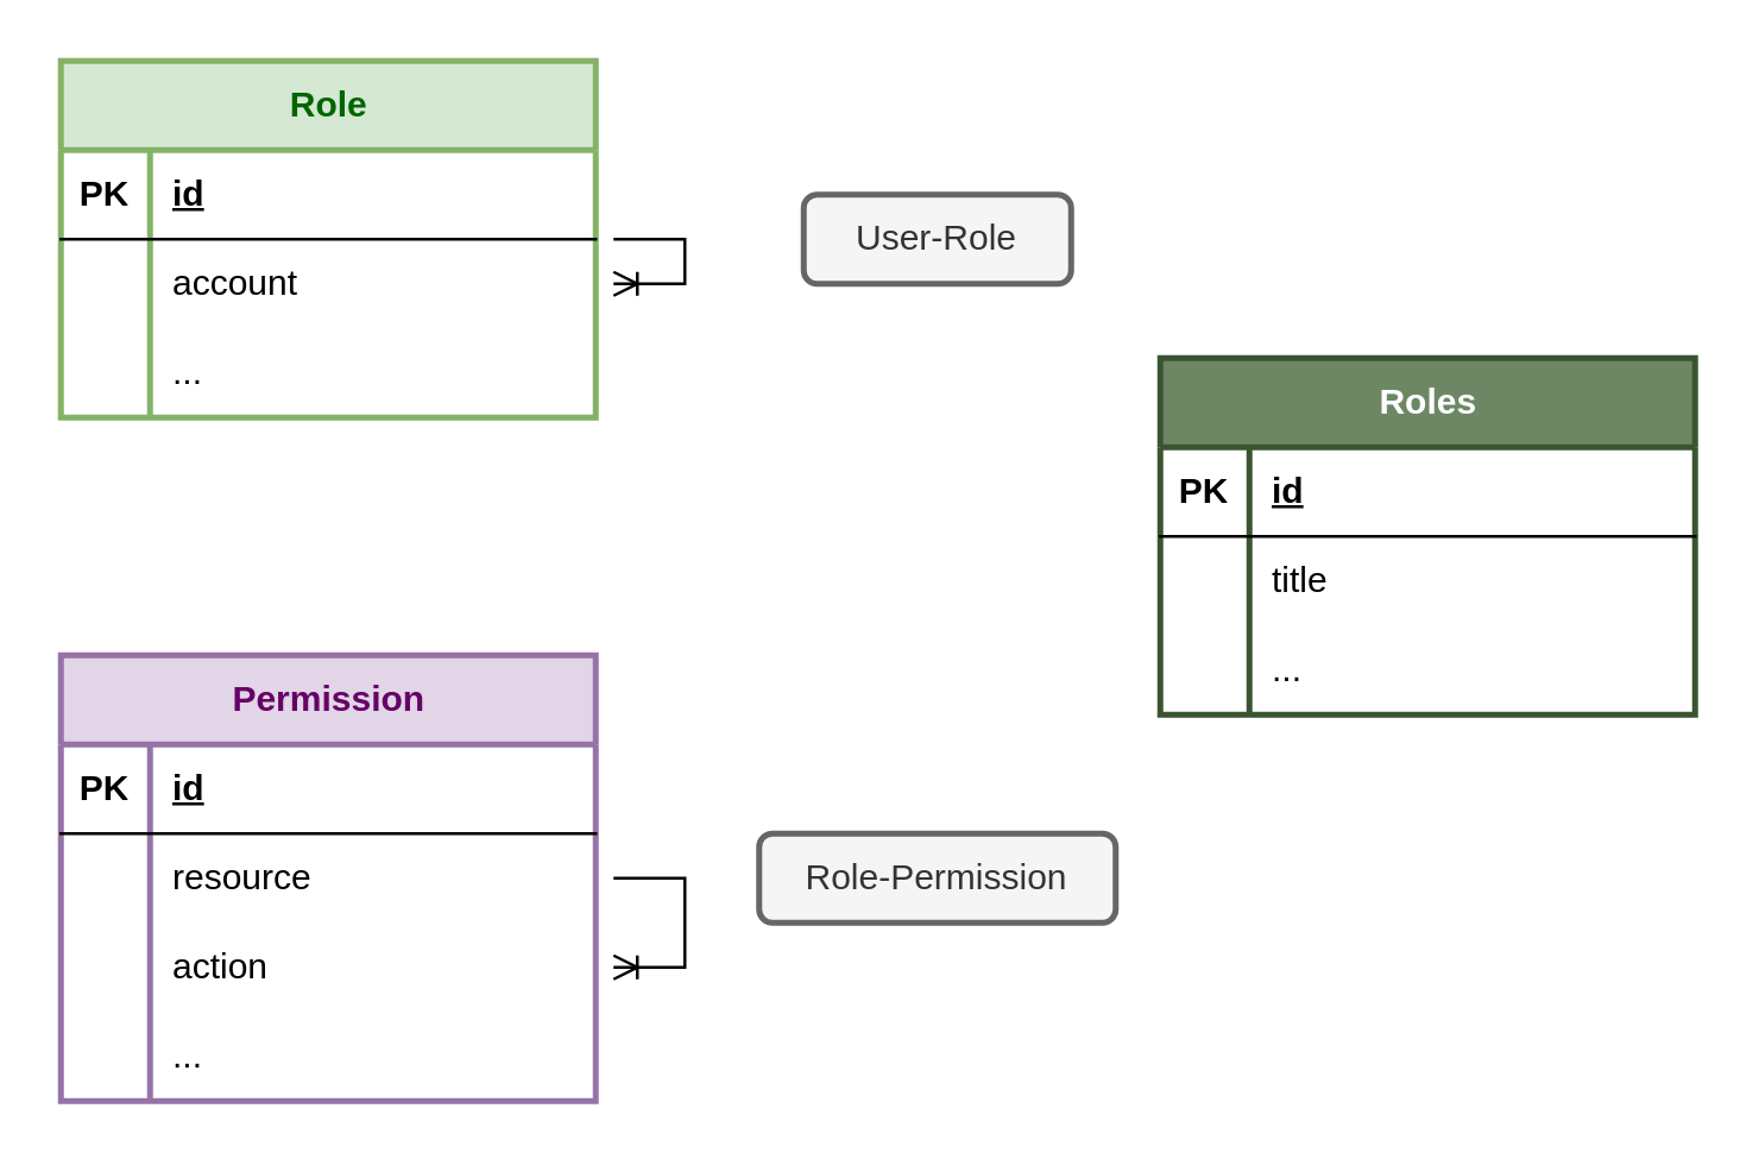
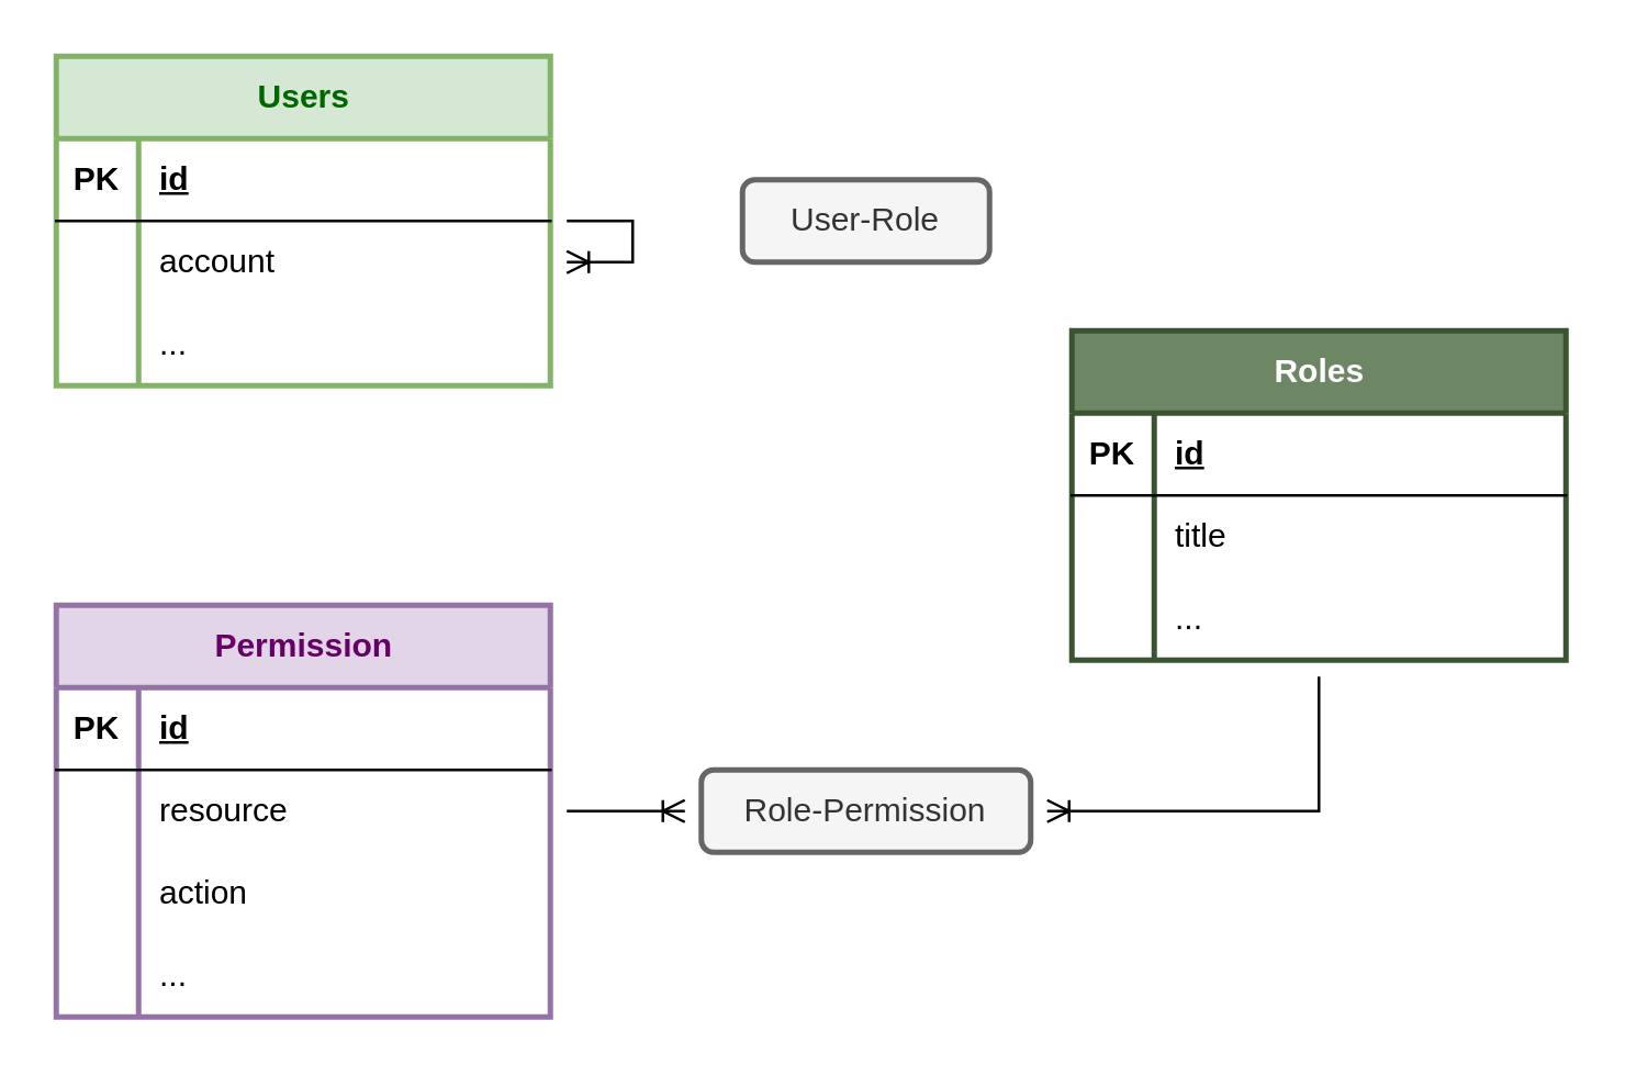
- <mxCell id="2" value="Role" style="shape=table;startSize=30;container=1;collapsible=1;childLayout=tableLayout;fixedRows=1;rowLines=0;fontStyle=1;align=center;resizeLast=1;html=1;rounded=0;fillColor=#d5e8d4;strokeColor=#82b366;fontColor=#006600;strokeWidth=2;" vertex="1" parent="1"><mxGeometry x="20" y="20" width="180" height="120" as="geometry" /></mxCell>
+ <mxCell id="2" value="Users" style="shape=table;startSize=30;container=1;collapsible=1;childLayout=tableLayout;fixedRows=1;rowLines=0;fontStyle=1;align=center;resizeLast=1;html=1;rounded=0;fillColor=#d5e8d4;strokeColor=#82b366;fontColor=#006600;strokeWidth=2;" vertex="1" parent="1"><mxGeometry x="20" y="20" width="180" height="120" as="geometry" /></mxCell>
+ <mxCell id="39" value="" style="fontSize=12;html=1;endArrow=ERoneToMany;rounded=0;strokeColor=default;align=center;verticalAlign=middle;fontFamily=Helvetica;fontColor=default;labelBackgroundColor=default;sourcePerimeterSpacing=6;targetPerimeterSpacing=6;edgeStyle=elbowEdgeStyle;" edge="1" parent="1" source="12" target="36"><mxGeometry width="100" height="100" relative="1" as="geometry"><mxPoint x="550" y="200" as="sourcePoint" /><mxPoint x="460" y="130" as="targetPoint" /><Array as="points"><mxPoint x="480" y="270" /></Array></mxGeometry></mxCell>
- <mxCell id="38" value="" style="fontSize=12;html=1;endArrow=ERoneToMany;rounded=0;strokeColor=default;align=center;verticalAlign=middle;fontFamily=Helvetica;fontColor=default;labelBackgroundColor=default;sourcePerimeterSpacing=6;targetPerimeterSpacing=6;edgeStyle=entityRelationEdgeStyle;" edge="1" parent="1" source="22" target="31"><mxGeometry width="100" height="100" relative="1" as="geometry"><mxPoint x="510" y="90" as="sourcePoint" /><mxPoint x="420" y="-30" as="targetPoint" /></mxGeometry></mxCell>
+ <mxCell id="38" value="" style="fontSize=12;html=1;endArrow=ERoneToMany;rounded=0;strokeColor=default;align=center;verticalAlign=middle;fontFamily=Helvetica;fontColor=default;labelBackgroundColor=default;sourcePerimeterSpacing=6;targetPerimeterSpacing=6;edgeStyle=entityRelationEdgeStyle;" edge="1" parent="1" source="22" target="36"><mxGeometry width="100" height="100" relative="1" as="geometry"><mxPoint x="510" y="90" as="sourcePoint" /><mxPoint x="420" y="-30" as="targetPoint" /></mxGeometry></mxCell>
